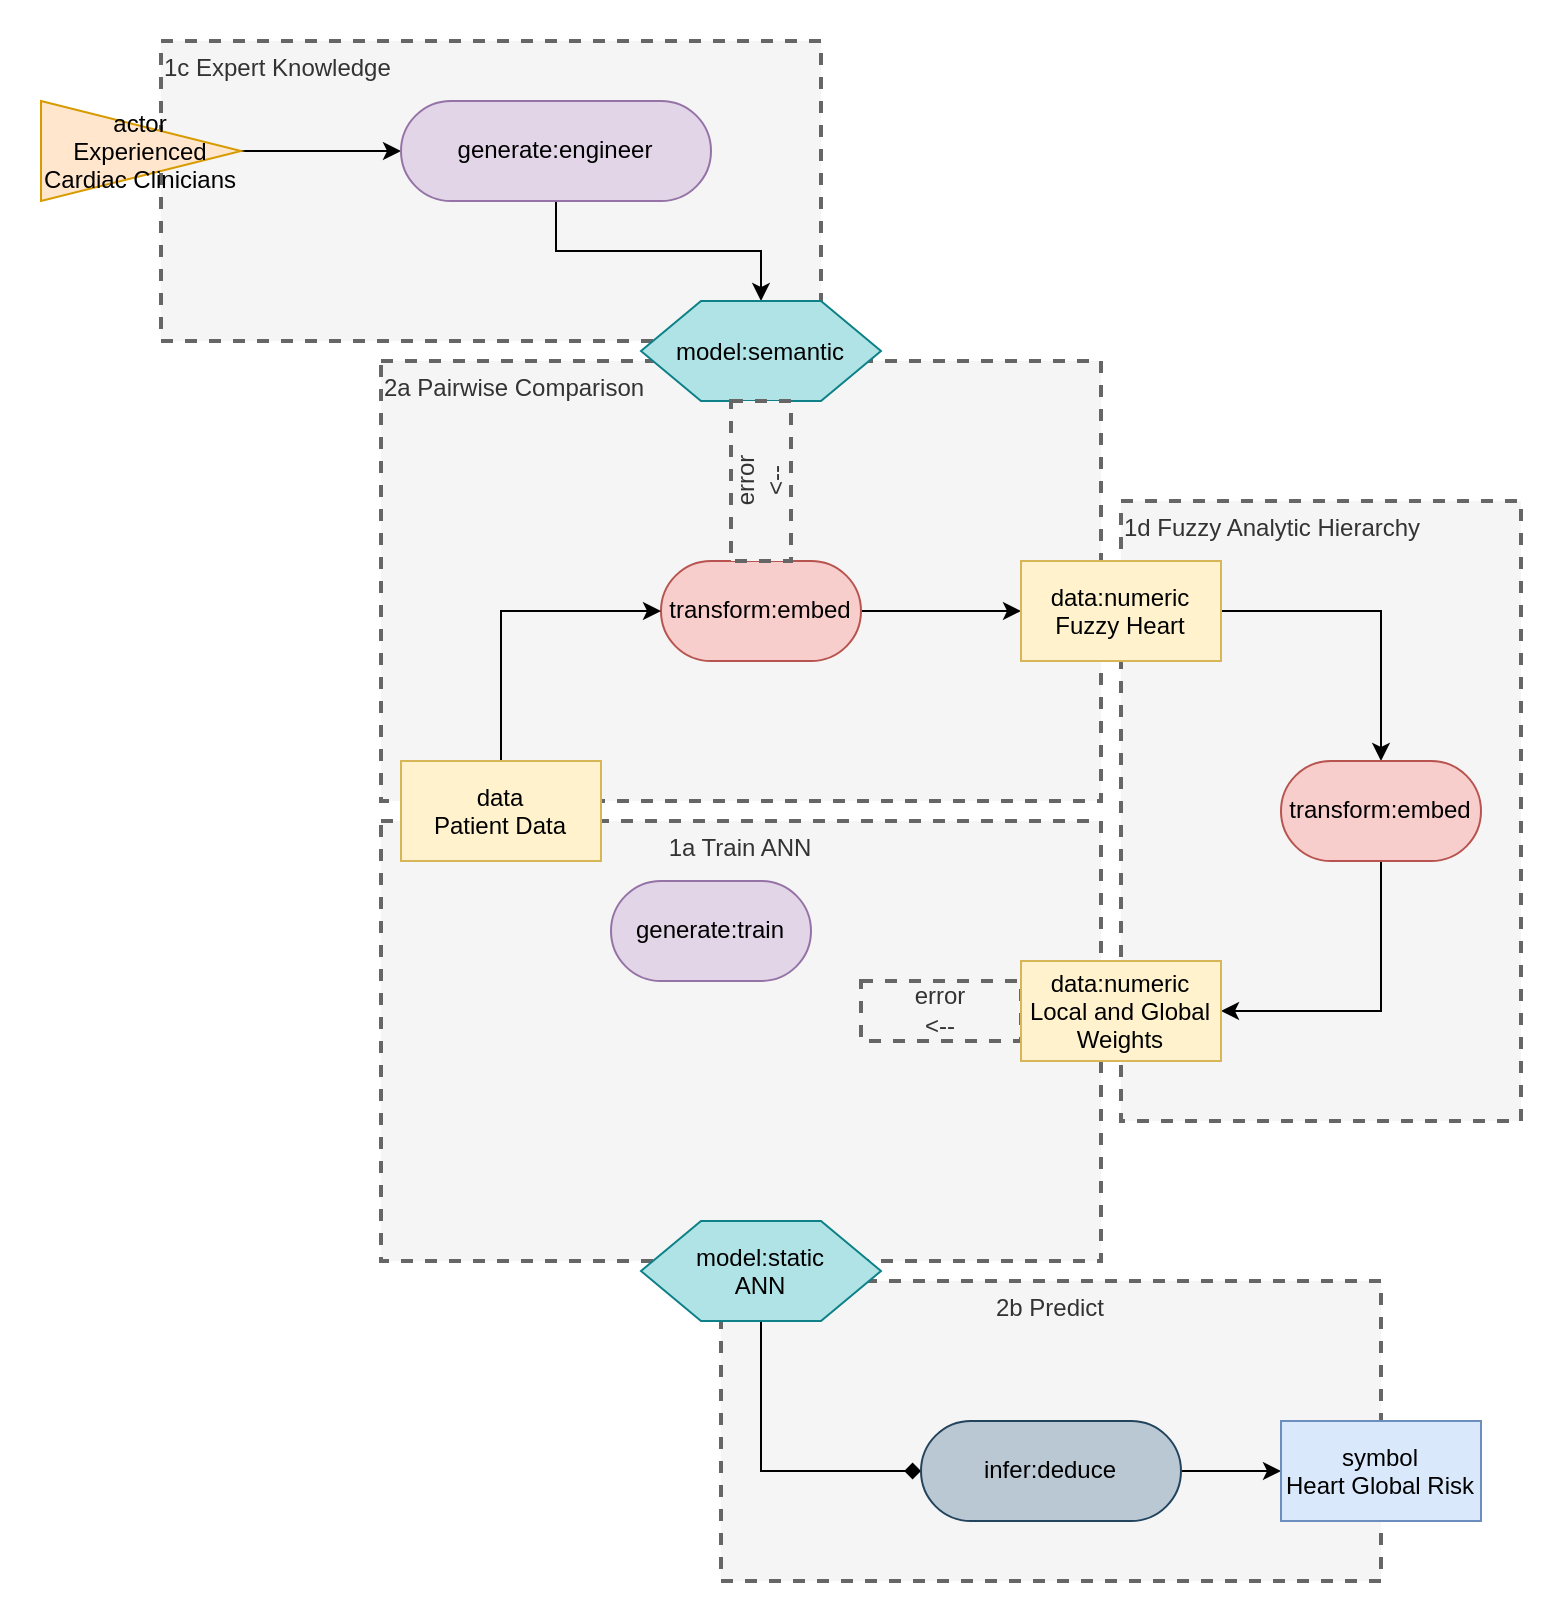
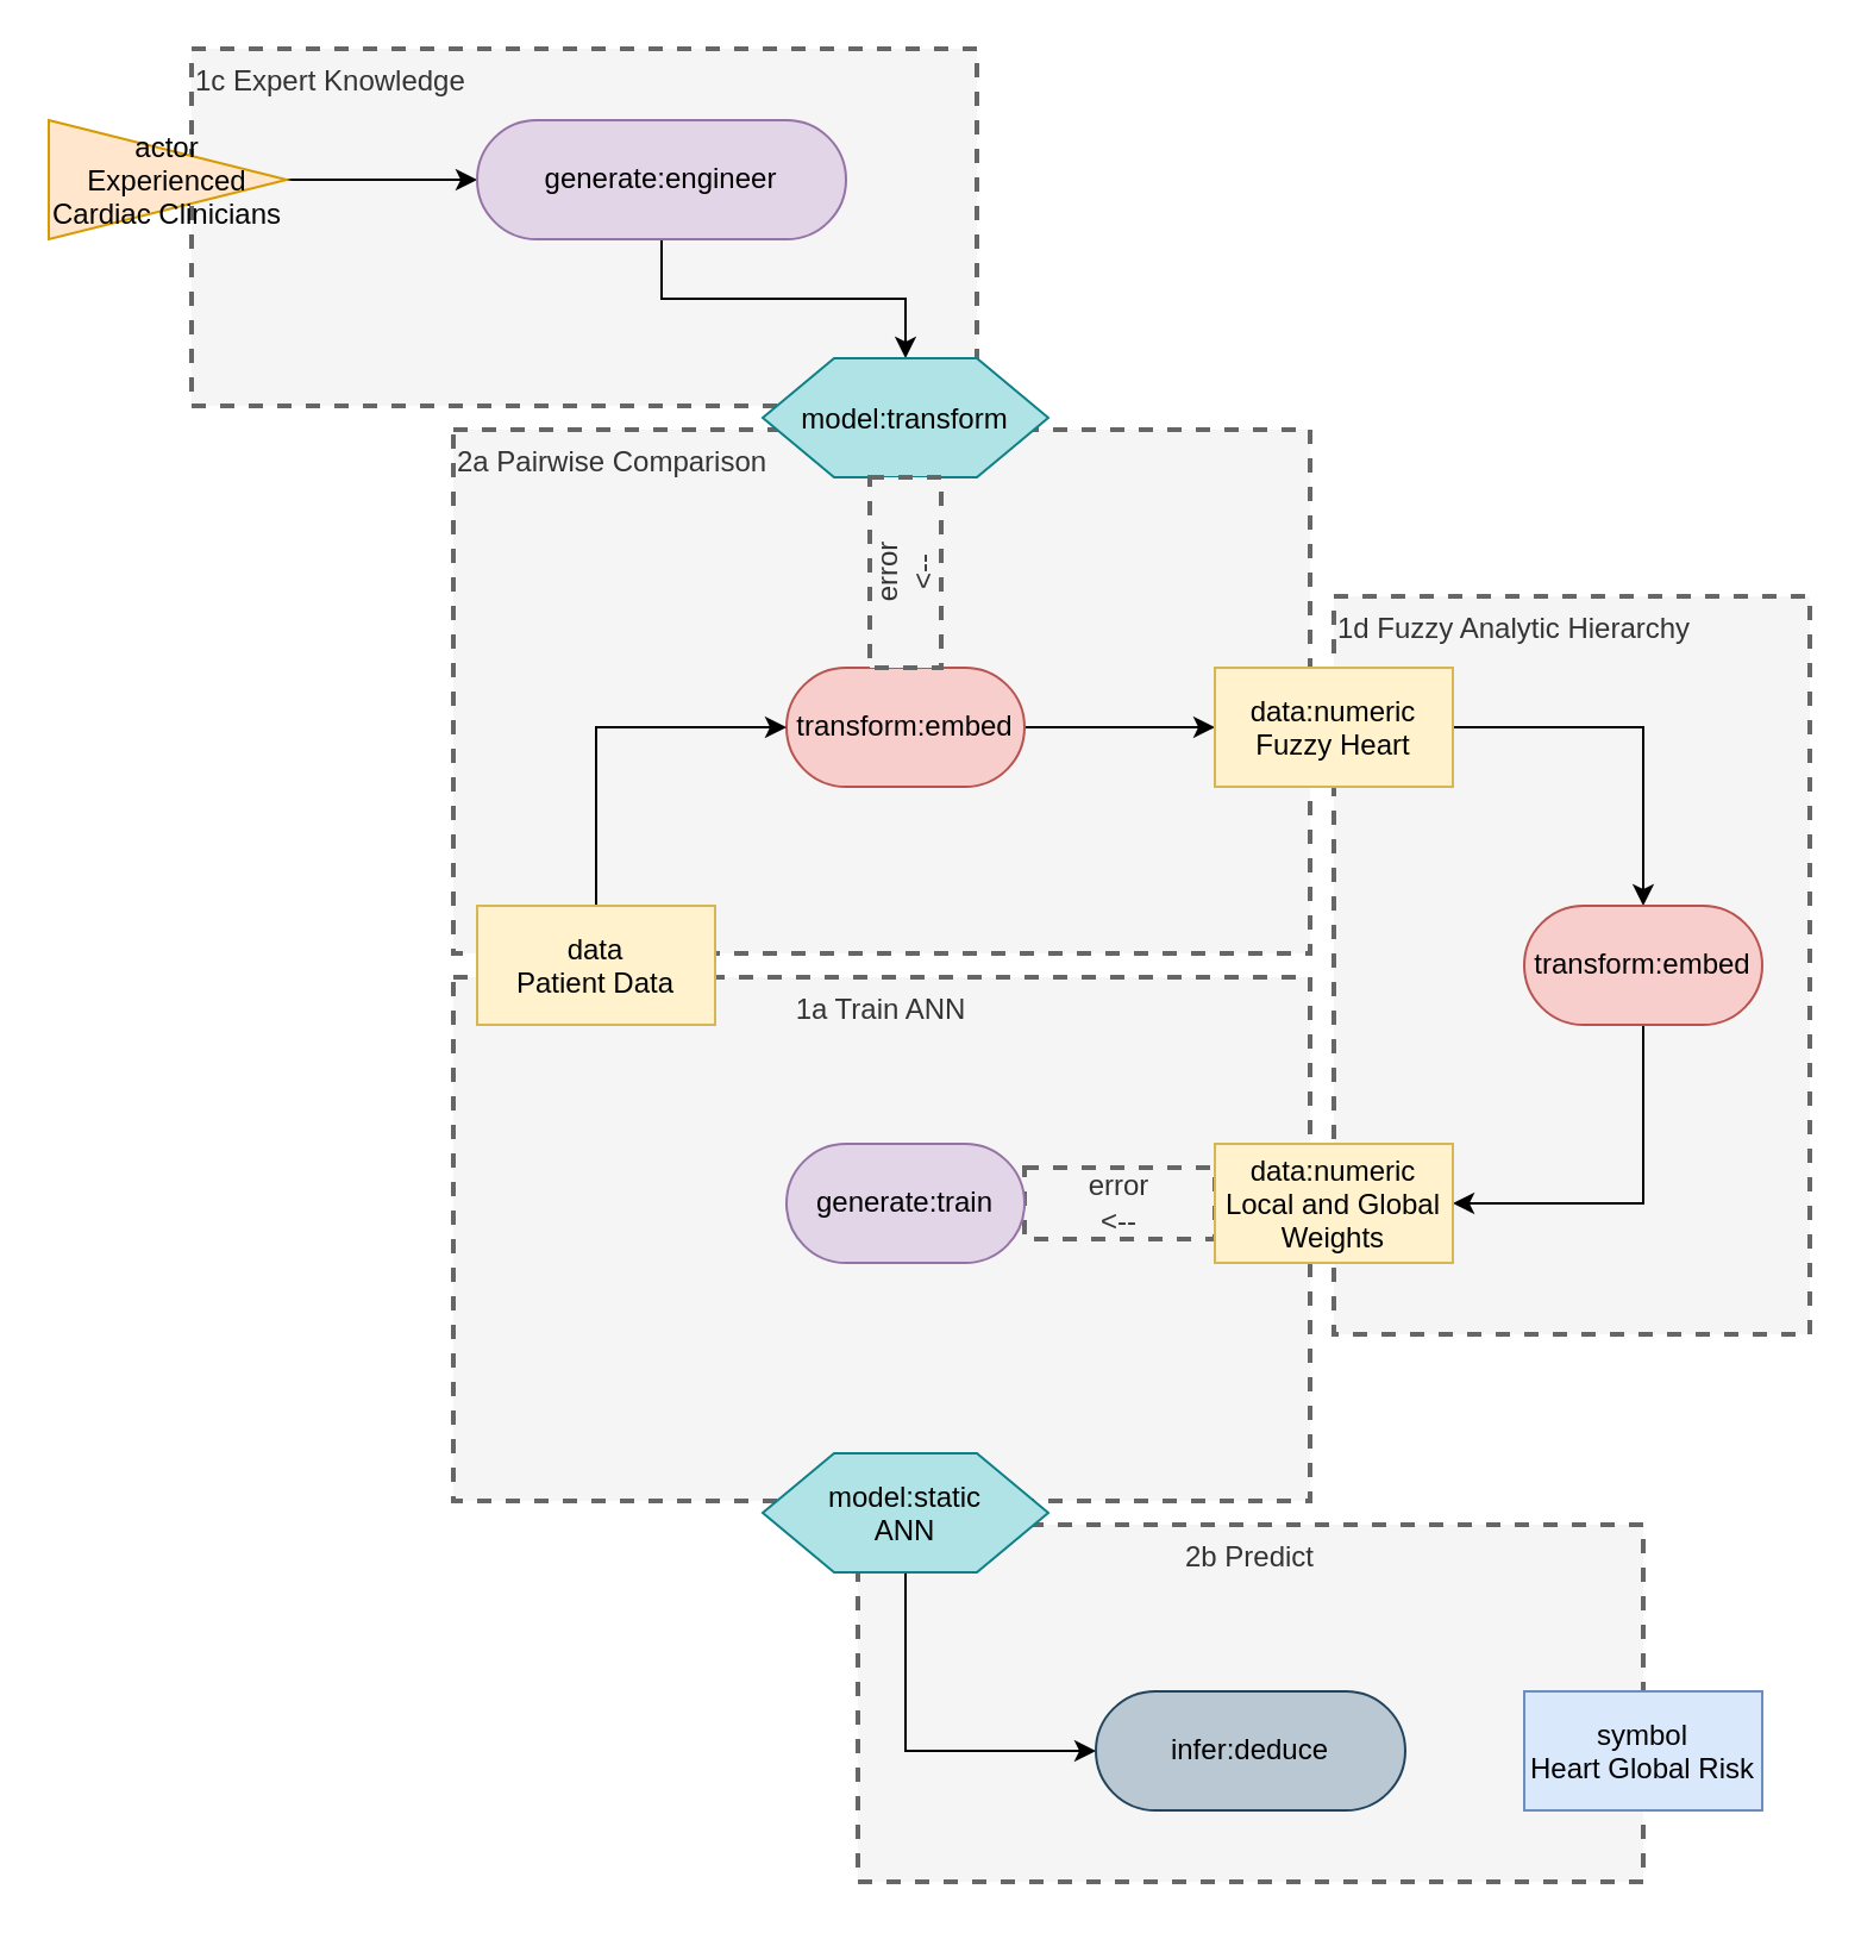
- <mxCell id="11" value="model:semantic" style="shape=hexagon;perimeter=hexagonPerimeter2;fillColor=#b0e3e6;strokeColor=#0e8088;" name="model" vertex="1" parent="1"><mxGeometry x="320" y="150" width="120" height="50" as="geometry" /></mxCell>
+ <mxCell id="11" value="model:transform" style="shape=hexagon;perimeter=hexagonPerimeter2;fillColor=#b0e3e6;strokeColor=#0e8088;" name="model" vertex="1" parent="1"><mxGeometry x="320" y="150" width="120" height="50" as="geometry" /></mxCell>
- <mxCell id="22" value="generate:train" style="rounded=1;whiteSpace=wrap;html=1;arcSize=50;fillColor=#e1d5e7;strokeColor=#9673a6;" name="generate:train" vertex="1" parent="1"><mxGeometry x="305" y="440" width="100" height="50" as="geometry" /></mxCell>
+ <mxCell id="22" value="generate:train" style="rounded=1;whiteSpace=wrap;html=1;arcSize=50;fillColor=#e1d5e7;strokeColor=#9673a6;" name="generate:train" vertex="1" parent="1"><mxGeometry x="330" y="480" width="100" height="50" as="geometry" /></mxCell>
- <mxCell id="24" style="edgeStyle=orthogonalEdgeStyle;rounded=0;orthogonalLoop=1;jettySize=auto;html=1;exitX=0.5;exitY=1;exitDx=0;exitDy=0;entryX=0;entryY=0.5;entryDx=0;entryDy=0;endArrow=diamond;" edge="1" parent="1" source="25" target="27"><mxGeometry relative="1" as="geometry" /></mxCell>
+ <mxCell id="24" style="edgeStyle=orthogonalEdgeStyle;rounded=0;orthogonalLoop=1;jettySize=auto;html=1;exitX=0.5;exitY=1;exitDx=0;exitDy=0;entryX=0;entryY=0.5;entryDx=0;entryDy=0;" edge="1" parent="1" source="25" target="27"><mxGeometry relative="1" as="geometry" /></mxCell>
- <mxCell id="26" style="edgeStyle=orthogonalEdgeStyle;rounded=0;orthogonalLoop=1;jettySize=auto;html=1;entryX=0;entryY=0.5;entryDx=0;entryDy=0;" edge="1" parent="1" source="27" target="28"><mxGeometry relative="1" as="geometry" /></mxCell>
